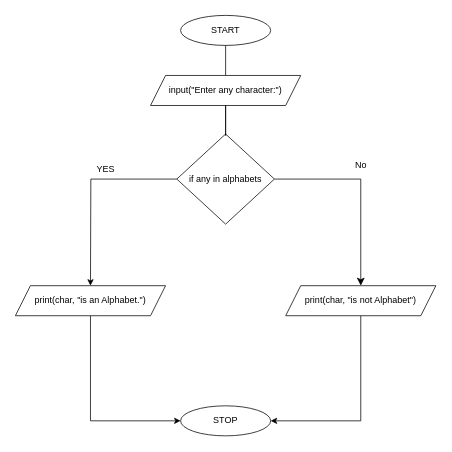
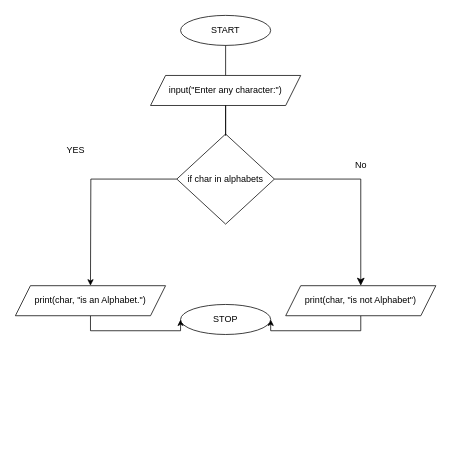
- <mxCell id="10" value="YES" style="text;html=1;align=center;verticalAlign=middle;resizable=0;points=[];autosize=1;strokeColor=none;fillColor=none;" parent="1" vertex="1"><mxGeometry x="115" y="210" width="50" height="30" as="geometry" /></mxCell>
+ <mxCell id="10" value="YES" style="text;html=1;align=center;verticalAlign=middle;resizable=0;points=[];autosize=1;strokeColor=none;fillColor=none;" parent="1" vertex="1"><mxGeometry x="75" y="185" width="50" height="30" as="geometry" /></mxCell>
- <mxCell id="5" value="if any in alphabets" style="rhombus;whiteSpace=wrap;html=1;" parent="1" vertex="1"><mxGeometry x="235" y="178" width="130" height="120" as="geometry" /></mxCell>
+ <mxCell id="5" value="if char in alphabets" style="rhombus;whiteSpace=wrap;html=1;" parent="1" vertex="1"><mxGeometry x="235" y="178" width="130" height="120" as="geometry" /></mxCell>
- <mxCell id="15" value="STOP" style="ellipse;whiteSpace=wrap;html=1;" parent="1" vertex="1"><mxGeometry x="240" y="540" width="120" height="40" as="geometry" /></mxCell>
+ <mxCell id="15" value="STOP" style="ellipse;whiteSpace=wrap;html=1;" parent="1" vertex="1"><mxGeometry x="240" y="405" width="120" height="40" as="geometry" /></mxCell>
